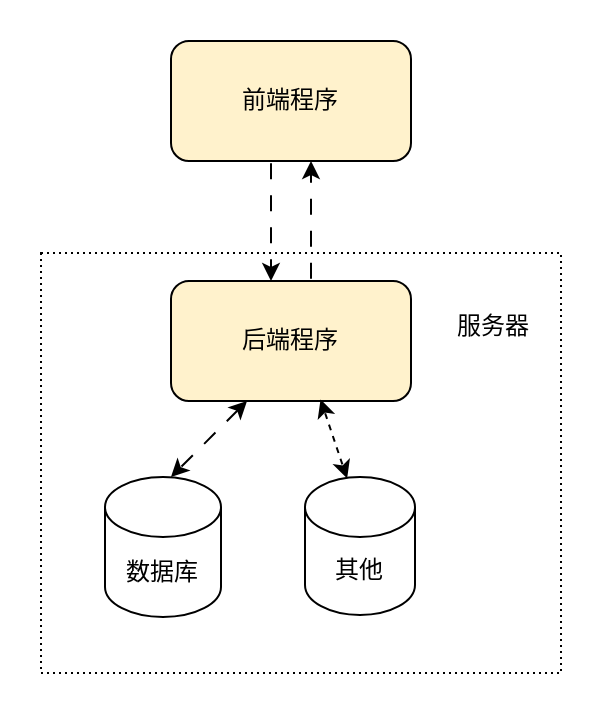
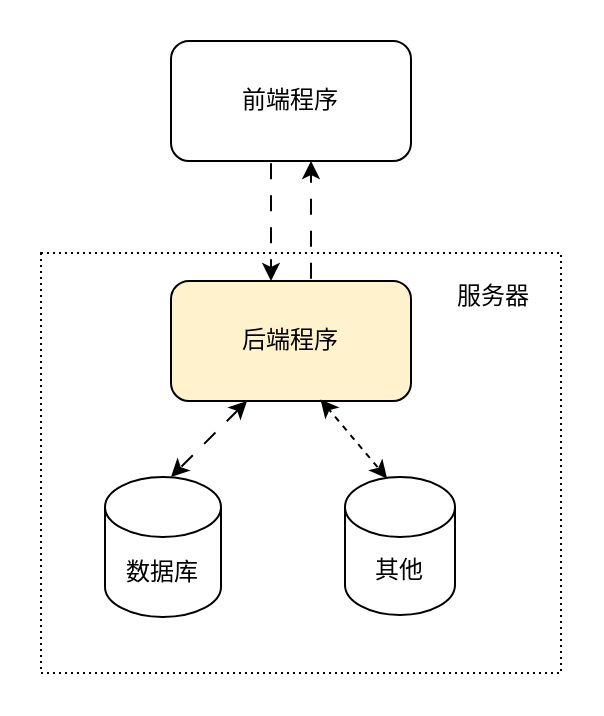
- <mxCell id="4" value="前端程序" style="rounded=1;whiteSpace=wrap;html=1;fillColor=#fff2cc;" parent="1" vertex="1"><mxGeometry x="85" y="20" width="120" height="60" as="geometry" /></mxCell>
+ <mxCell id="4" value="前端程序" style="rounded=1;whiteSpace=wrap;html=1;" parent="1" vertex="1"><mxGeometry x="85" y="20" width="120" height="60" as="geometry" /></mxCell>
- <mxCell id="11" value="服务器" style="text;html=1;align=center;verticalAlign=middle;resizable=0;points=[];autosize=1;strokeColor=none;fillColor=none;" parent="1" vertex="1"><mxGeometry x="219" y="150" width="54" height="26" as="geometry" /></mxCell>
+ <mxCell id="11" value="服务器" style="text;html=1;align=center;verticalAlign=middle;resizable=0;points=[];autosize=1;strokeColor=none;fillColor=none;" parent="1" vertex="1"><mxGeometry x="219" y="135" width="54" height="26" as="geometry" /></mxCell>
- <mxCell id="8" value="其他" style="shape=cylinder3;whiteSpace=wrap;html=1;boundedLbl=1;backgroundOutline=1;size=15;" parent="1" vertex="1"><mxGeometry x="152" y="238" width="55" height="69" as="geometry" /></mxCell>
+ <mxCell id="8" value="其他" style="shape=cylinder3;whiteSpace=wrap;html=1;boundedLbl=1;backgroundOutline=1;size=15;" parent="1" vertex="1"><mxGeometry x="172" y="238" width="55" height="69" as="geometry" /></mxCell>
